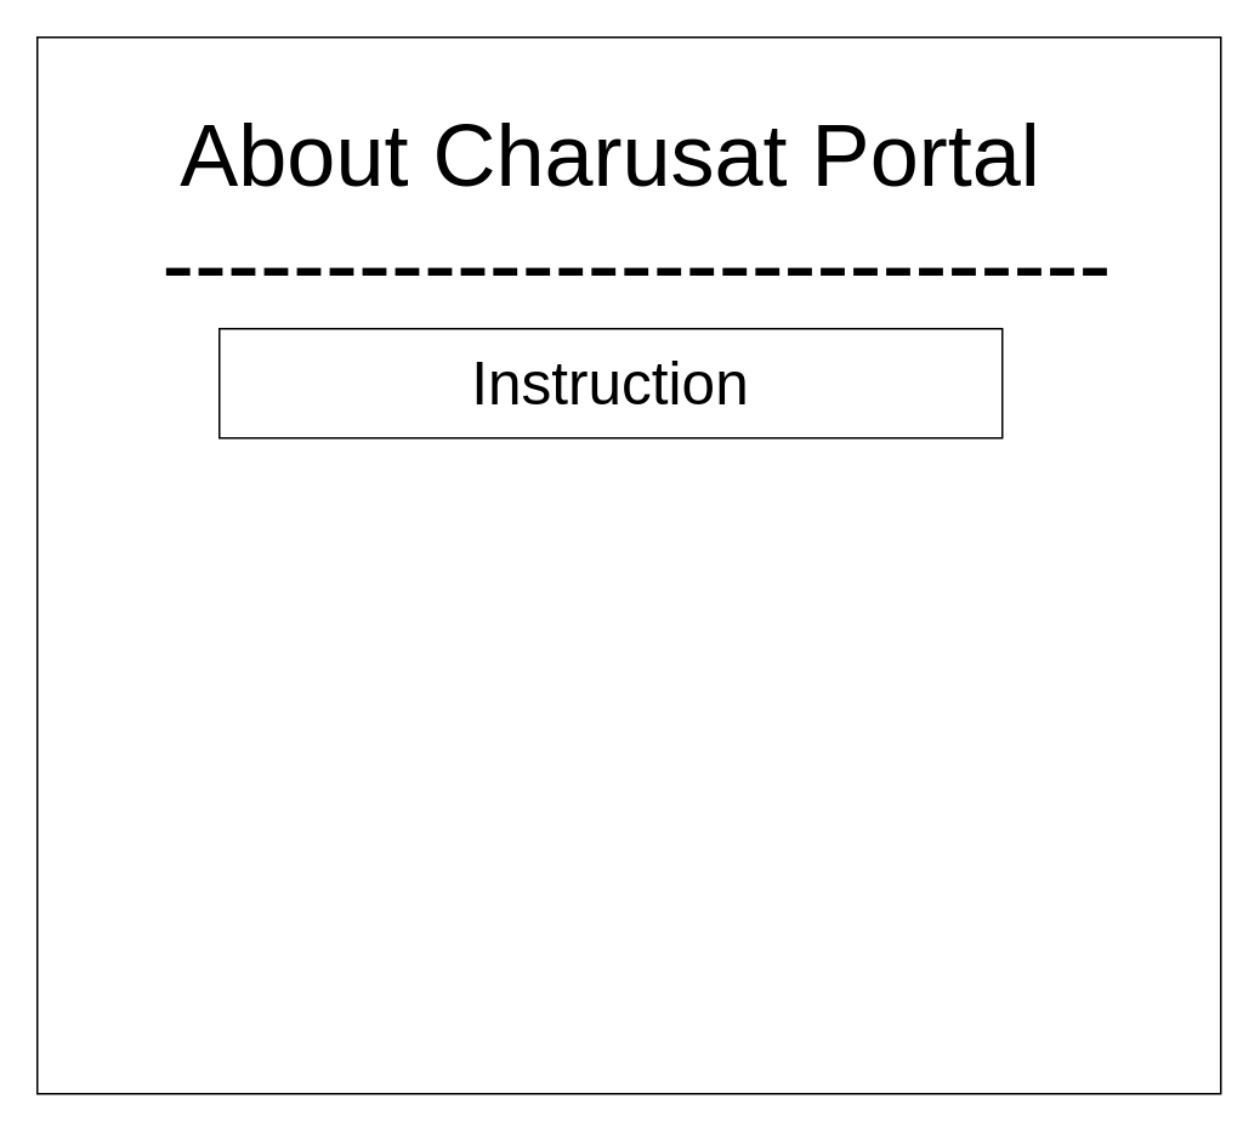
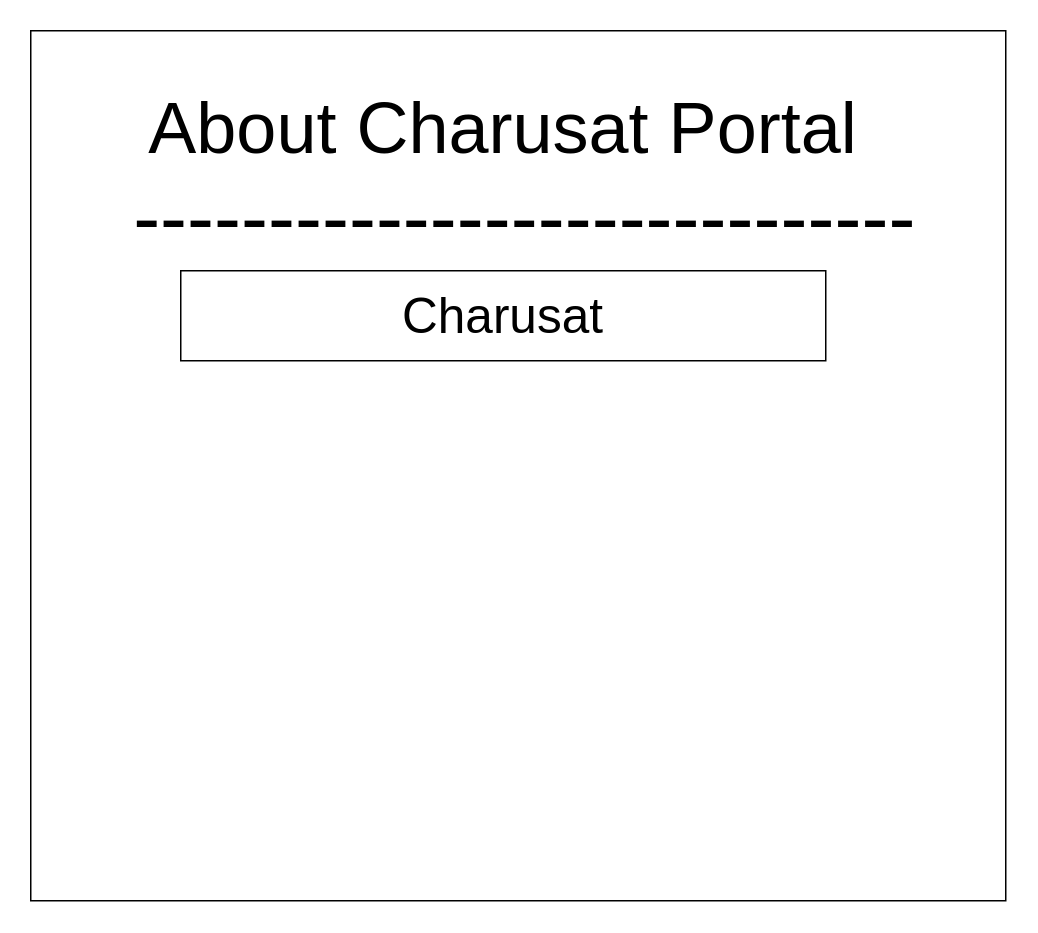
- <mxCell id="5" value="&lt;font style=&quot;font-size: 33px;&quot;&gt;Instruction&lt;/font&gt;" style="rounded=0;whiteSpace=wrap;html=1;strokeColor=default;align=center;verticalAlign=middle;fontFamily=Helvetica;fontSize=12;fontColor=default;fillColor=default;" vertex="1" parent="1"><mxGeometry x="120" y="180" width="430" height="60" as="geometry" /></mxCell>
+ <mxCell id="5" value="&lt;font style=&quot;font-size: 33px;&quot;&gt;Charusat&lt;/font&gt;" style="rounded=0;whiteSpace=wrap;html=1;strokeColor=default;align=center;verticalAlign=middle;fontFamily=Helvetica;fontSize=12;fontColor=default;fillColor=default;" vertex="1" parent="1"><mxGeometry x="120" y="180" width="430" height="60" as="geometry" /></mxCell>
